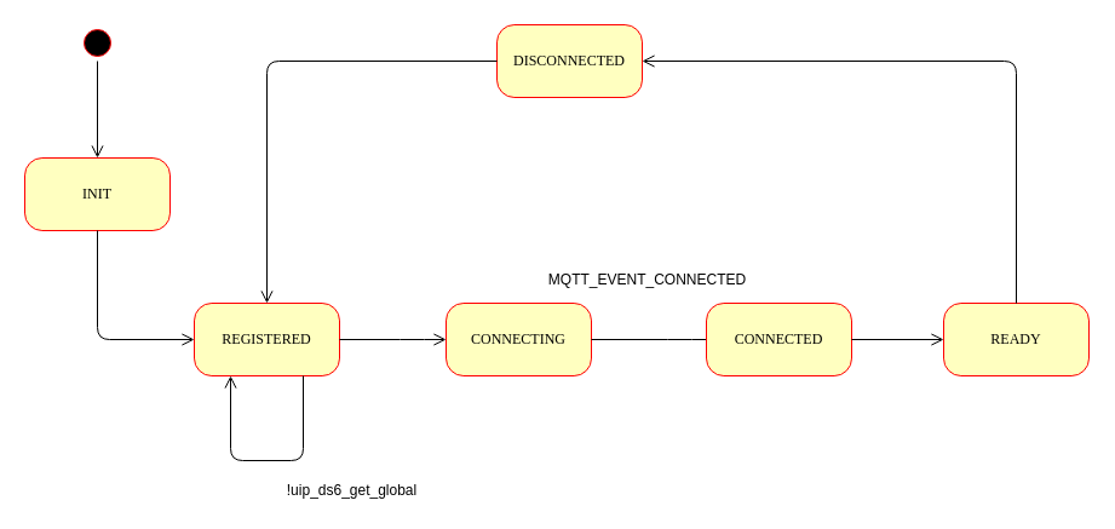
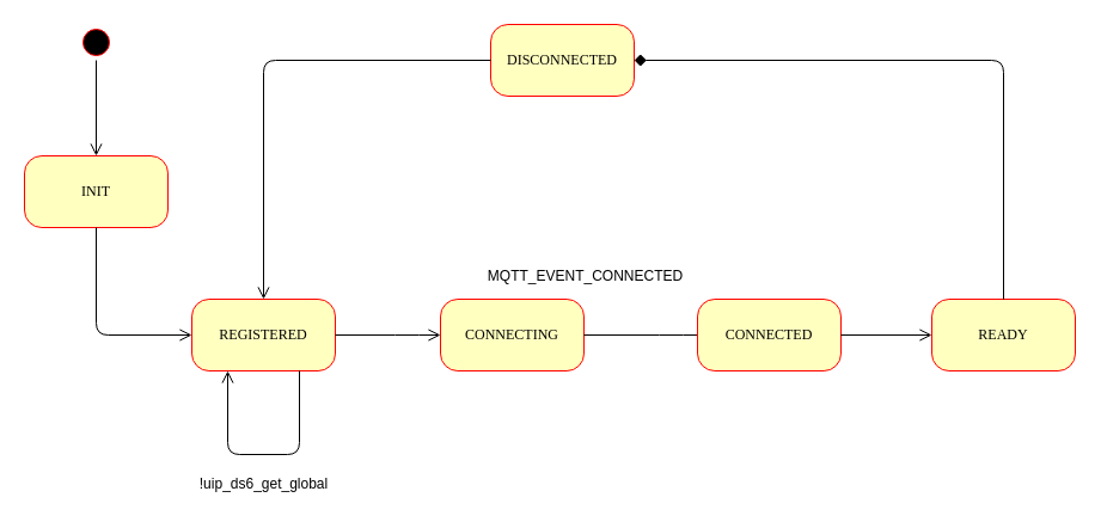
- <mxCell id="16" style="edgeStyle=orthogonalEdgeStyle;html=1;labelBackgroundColor=none;endArrow=open;endSize=8;fontFamily=Verdana;fontSize=12;align=left;entryX=1;entryY=0.5;exitX=0.5;exitY=0;exitDx=0;exitDy=0;entryDx=0;entryDy=0;" parent="1" source="12" target="14" edge="1"><mxGeometry relative="1" as="geometry"><Array as="points"><mxPoint x="839" y="50" /></Array><mxPoint x="740" y="170" as="sourcePoint" /><mxPoint x="740" y="100" as="targetPoint" /></mxGeometry></mxCell>
+ <mxCell id="16" style="edgeStyle=orthogonalEdgeStyle;html=1;labelBackgroundColor=none;endArrow=diamond;endSize=8;fontFamily=Verdana;fontSize=12;align=left;entryX=1;entryY=0.5;exitX=0.5;exitY=0;exitDx=0;exitDy=0;entryDx=0;entryDy=0;" parent="1" source="12" target="14" edge="1"><mxGeometry relative="1" as="geometry"><Array as="points"><mxPoint x="839" y="50" /></Array><mxPoint x="740" y="170" as="sourcePoint" /><mxPoint x="740" y="100" as="targetPoint" /></mxGeometry></mxCell>
- <mxCell id="18" value="MQTT_EVENT_CONNECTED" style="text;html=1;align=center;verticalAlign=middle;resizable=0;points=[];autosize=1;strokeColor=none;" vertex="1" parent="1"><mxGeometry x="447" y="222" width="173" height="18" as="geometry" /></mxCell>
+ <mxCell id="18" value="MQTT_EVENT_CONNECTED" style="text;html=1;align=center;verticalAlign=middle;resizable=0;points=[];autosize=1;strokeColor=none;" vertex="1" parent="1"><mxGeometry x="402" y="222" width="173" height="18" as="geometry" /></mxCell>
- <mxCell id="17" value="!uip_ds6_get_global" style="text;html=1;align=center;verticalAlign=middle;resizable=0;points=[];autosize=1;strokeColor=none;" vertex="1" parent="1"><mxGeometry x="230" y="395" width="120" height="20" as="geometry" /></mxCell>
+ <mxCell id="17" value="!uip_ds6_get_global" style="text;html=1;align=center;verticalAlign=middle;resizable=0;points=[];autosize=1;strokeColor=none;" vertex="1" parent="1"><mxGeometry x="160" y="395" width="120" height="20" as="geometry" /></mxCell>
